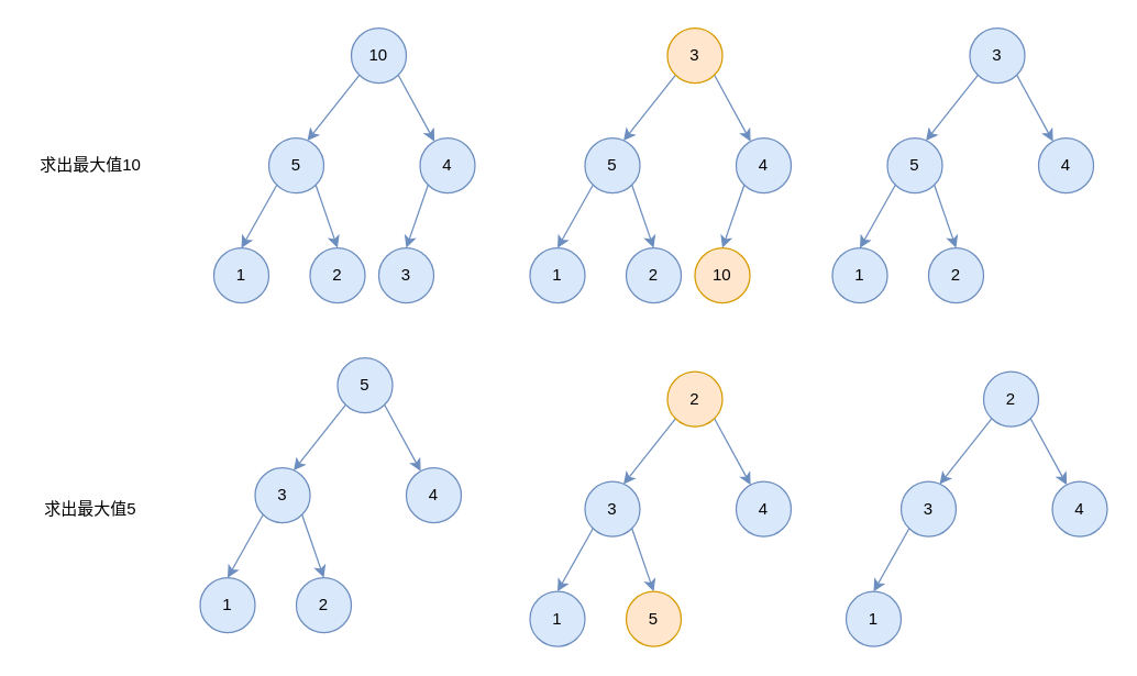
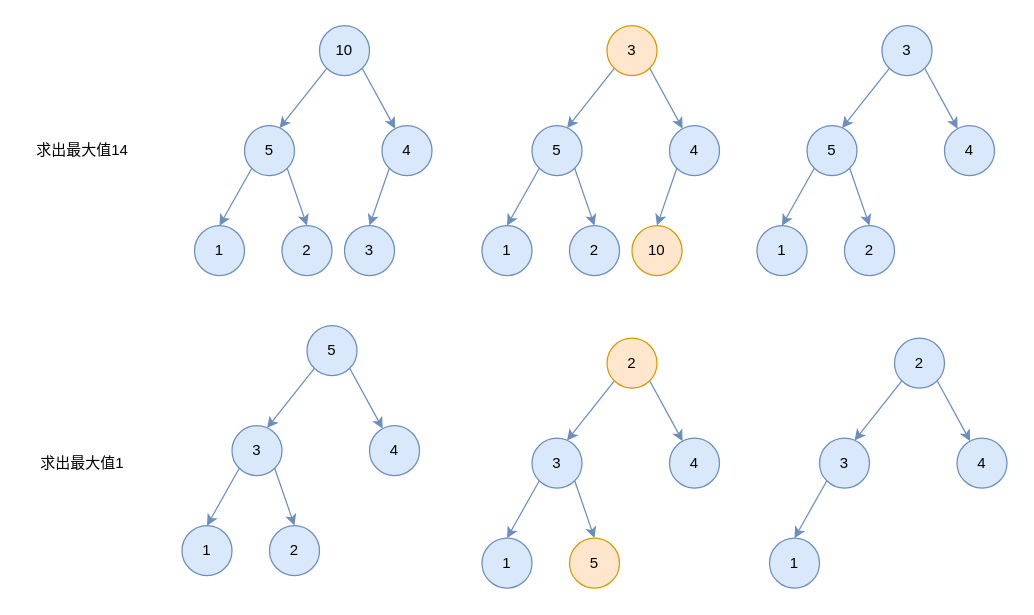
- <mxCell id="58" value="求出最大值10" style="text;html=1;align=center;verticalAlign=middle;resizable=0;points=[];autosize=1;strokeColor=none;" vertex="1" parent="1"><mxGeometry x="20" y="110" width="90" height="20" as="geometry" /></mxCell>
+ <mxCell id="58" value="求出最大值14" style="text;html=1;align=center;verticalAlign=middle;resizable=0;points=[];autosize=1;strokeColor=none;" vertex="1" parent="1"><mxGeometry x="20" y="110" width="90" height="20" as="geometry" /></mxCell>
- <mxCell id="59" value="求出最大值5" style="text;html=1;align=center;verticalAlign=middle;resizable=0;points=[];autosize=1;strokeColor=none;" vertex="1" parent="1"><mxGeometry x="25" y="360" width="80" height="20" as="geometry" /></mxCell>
+ <mxCell id="59" value="求出最大值1" style="text;html=1;align=center;verticalAlign=middle;resizable=0;points=[];autosize=1;strokeColor=none;" vertex="1" parent="1"><mxGeometry x="25" y="360" width="80" height="20" as="geometry" /></mxCell>
